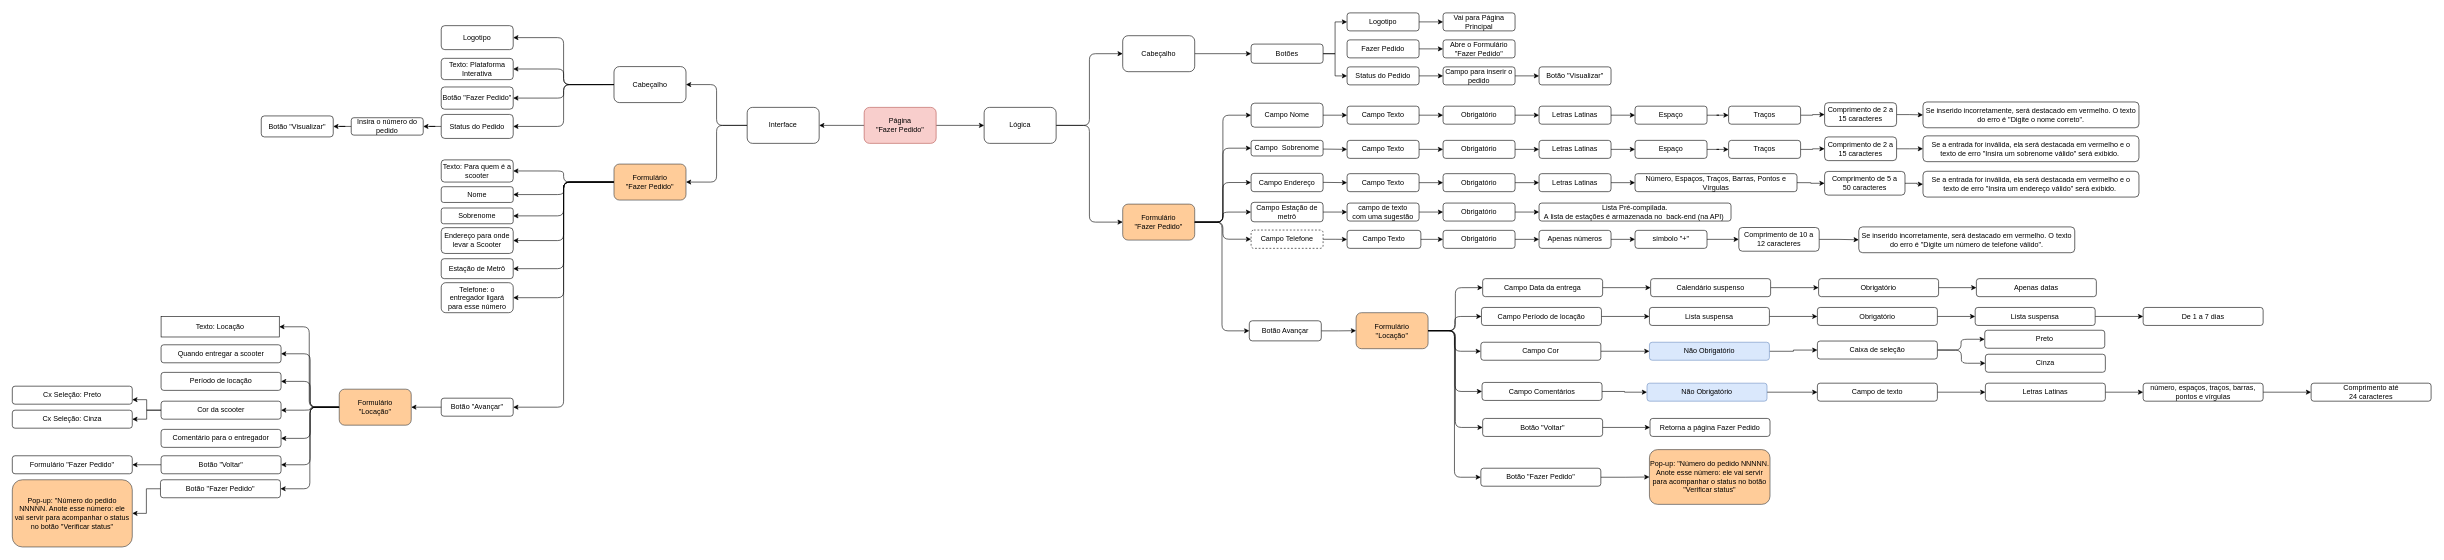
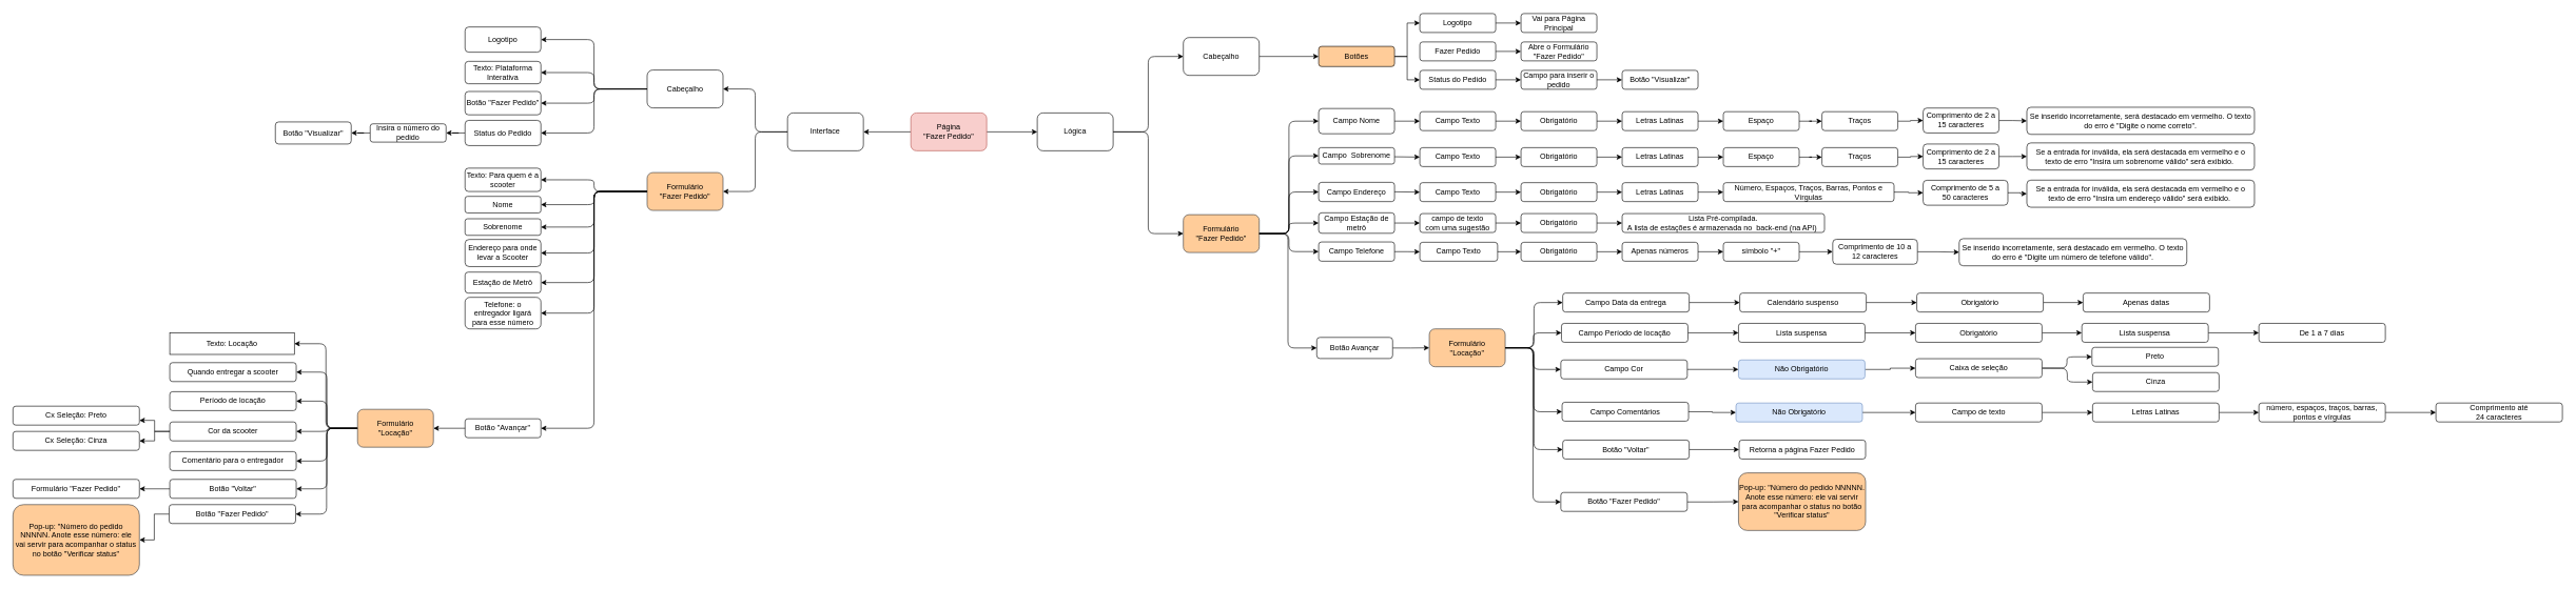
- <mxCell id="167" value="Botões" style="whiteSpace=wrap;html=1;rounded=1;" vertex="1" parent="1"><mxGeometry x="2085" y="72.75" width="120" height="32" as="geometry" /></mxCell>
+ <mxCell id="167" value="Botões" style="whiteSpace=wrap;html=1;rounded=1;fillColor=#ffcc99;" vertex="1" parent="1"><mxGeometry x="2085" y="72.75" width="120" height="32" as="geometry" /></mxCell>
- <mxCell id="52" value="Campo Telefone" style="whiteSpace=wrap;html=1;rounded=1;dashed=1;" vertex="1" parent="1"><mxGeometry x="2085" y="382.75" width="120" height="30.5" as="geometry" /></mxCell>
+ <mxCell id="52" value="Campo Telefone" style="whiteSpace=wrap;html=1;rounded=1;" vertex="1" parent="1"><mxGeometry x="2085" y="382.75" width="120" height="30.5" as="geometry" /></mxCell>
